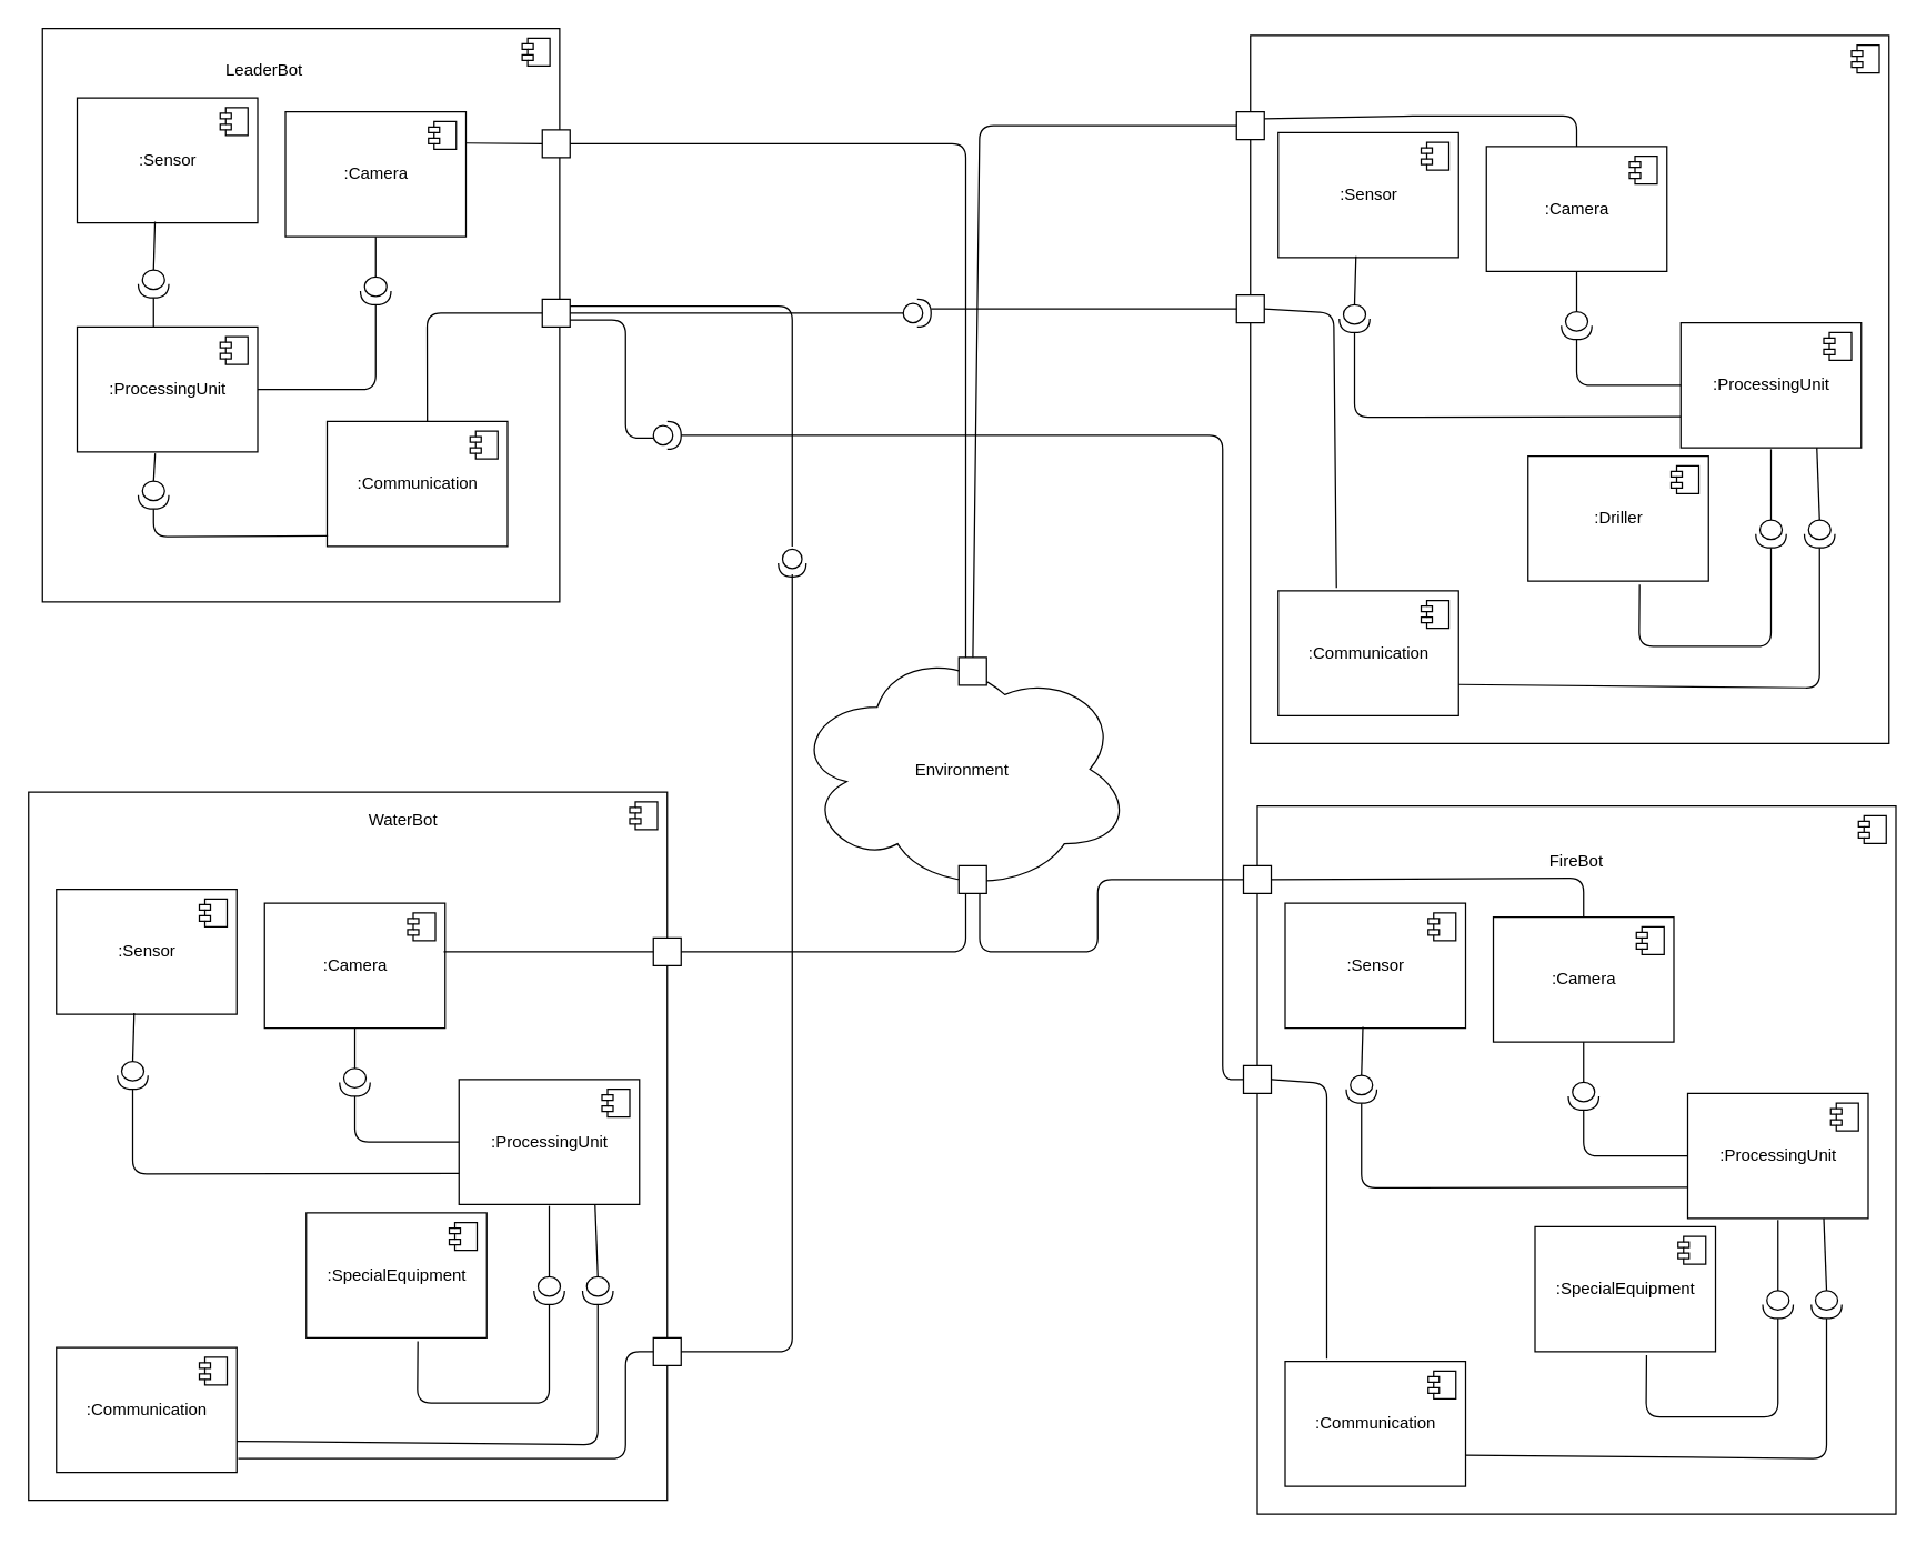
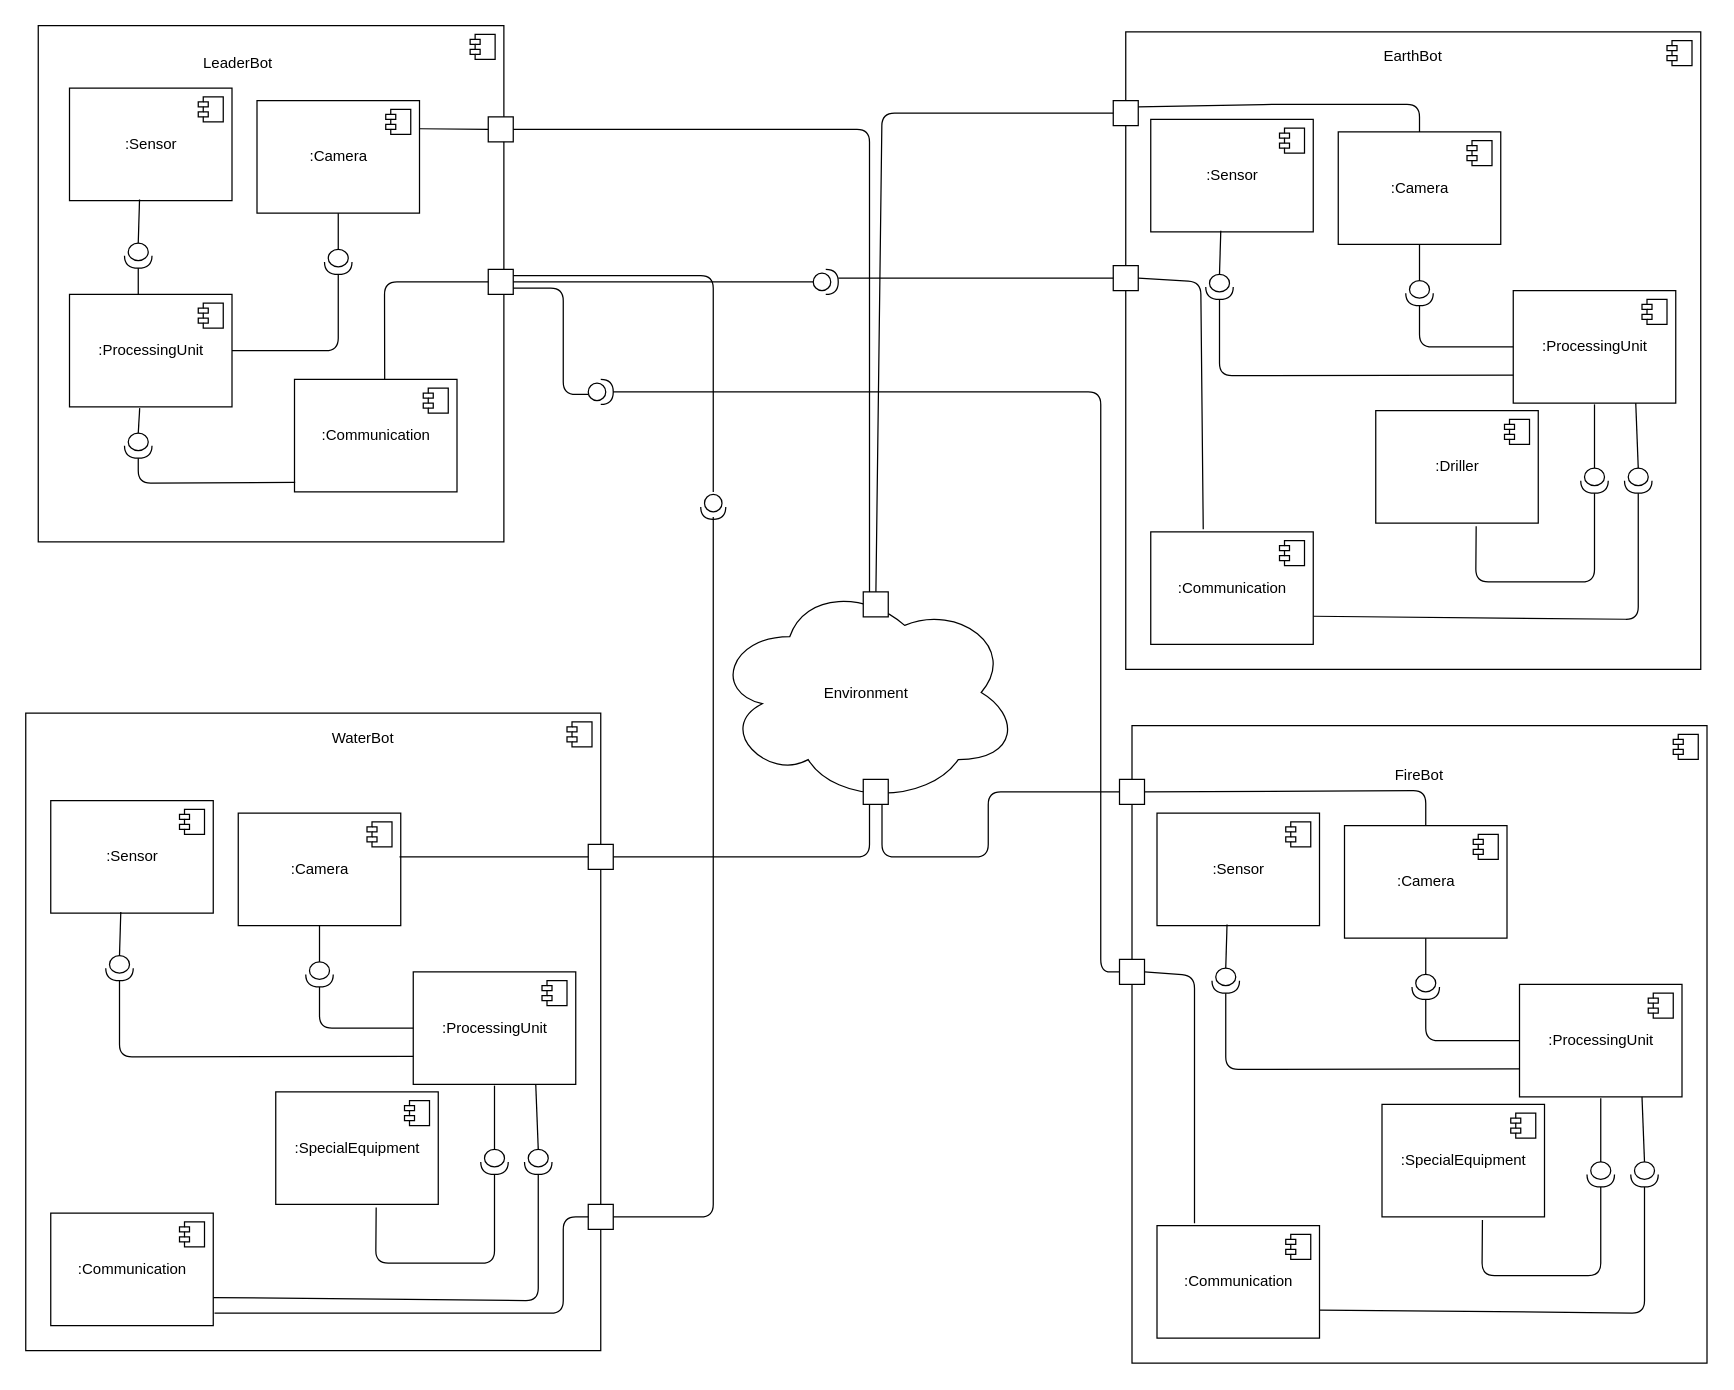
+ <mxCell id="32" value="EarthBot" style="text;html=1;strokeColor=none;fillColor=none;align=center;verticalAlign=middle;whiteSpace=wrap;rounded=0;" vertex="1" parent="1"><mxGeometry x="1110" y="35" width="40" height="20" as="geometry" /></mxCell>
